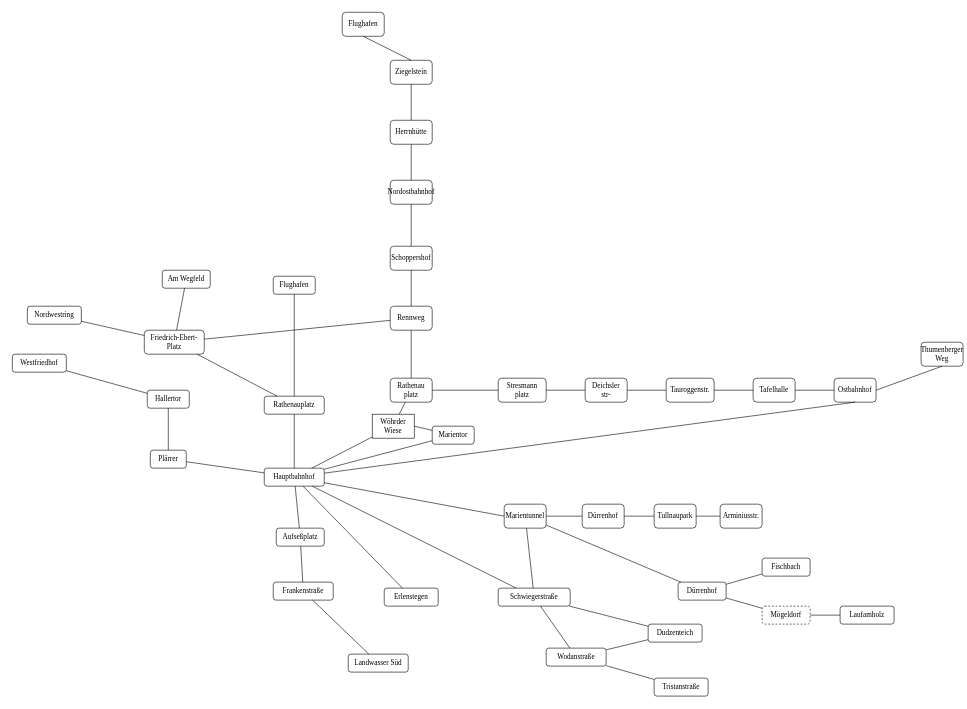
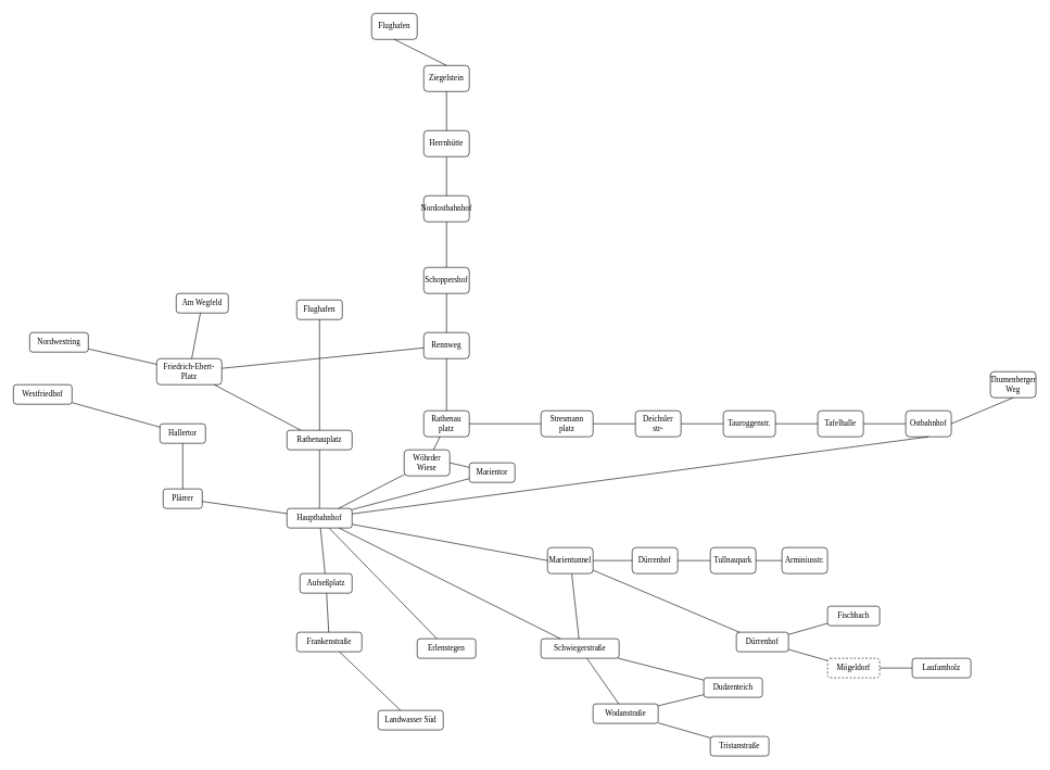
- <mxCell id="64" value="Thumenberger Weg" style="rounded=1;html=1;fontFamily=Alegreya;fontSource=https%3A%2F%2Ffonts.googleapis.com%2Fcss%3Ffamily%3DAlegreya;whiteSpace=wrap;" vertex="1" parent="1"><mxGeometry x="1535" y="570" width="70" height="40" as="geometry" /></mxCell>
+ <mxCell id="64" value="Thumenberger Weg" style="rounded=1;html=1;fontFamily=Alegreya;fontSource=https%3A%2F%2Ffonts.googleapis.com%2Fcss%3Ffamily%3DAlegreya;whiteSpace=wrap;" vertex="1" parent="1"><mxGeometry x="1520" y="570" width="70" height="40" as="geometry" /></mxCell>
- <mxCell id="31" value="&lt;div&gt;Wöhrder&lt;/div&gt;&lt;div&gt;Wiese&lt;br&gt;&lt;/div&gt;" style="html=1;fontFamily=Alegreya;fontSource=https%3A%2F%2Ffonts.googleapis.com%2Fcss%3Ffamily%3DAlegreya;whiteSpace=wrap;rounded=0;" vertex="1" parent="1"><mxGeometry x="620" y="690" width="70" height="40" as="geometry" /></mxCell>
+ <mxCell id="31" value="&lt;div&gt;Wöhrder&lt;/div&gt;&lt;div&gt;Wiese&lt;br&gt;&lt;/div&gt;" style="rounded=1;html=1;fontFamily=Alegreya;fontSource=https%3A%2F%2Ffonts.googleapis.com%2Fcss%3Ffamily%3DAlegreya;whiteSpace=wrap;" vertex="1" parent="1"><mxGeometry x="620" y="690" width="70" height="40" as="geometry" /></mxCell>
